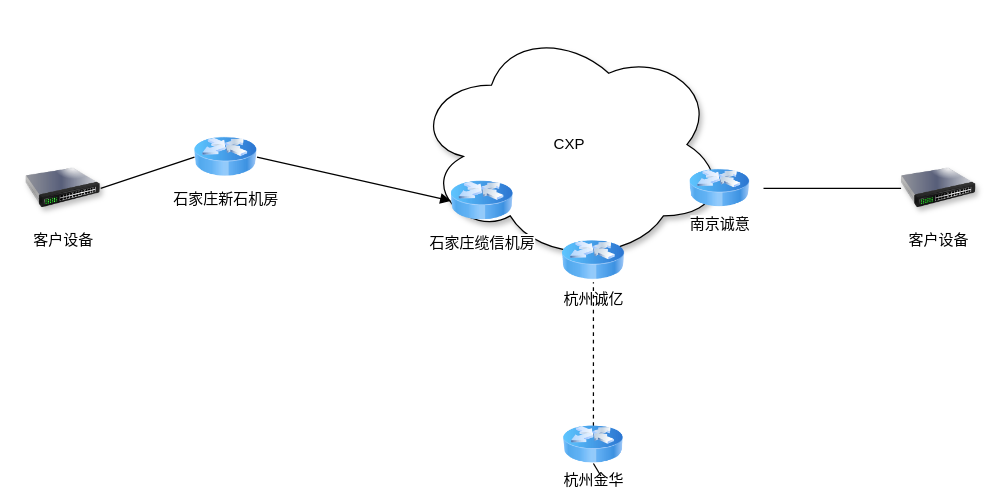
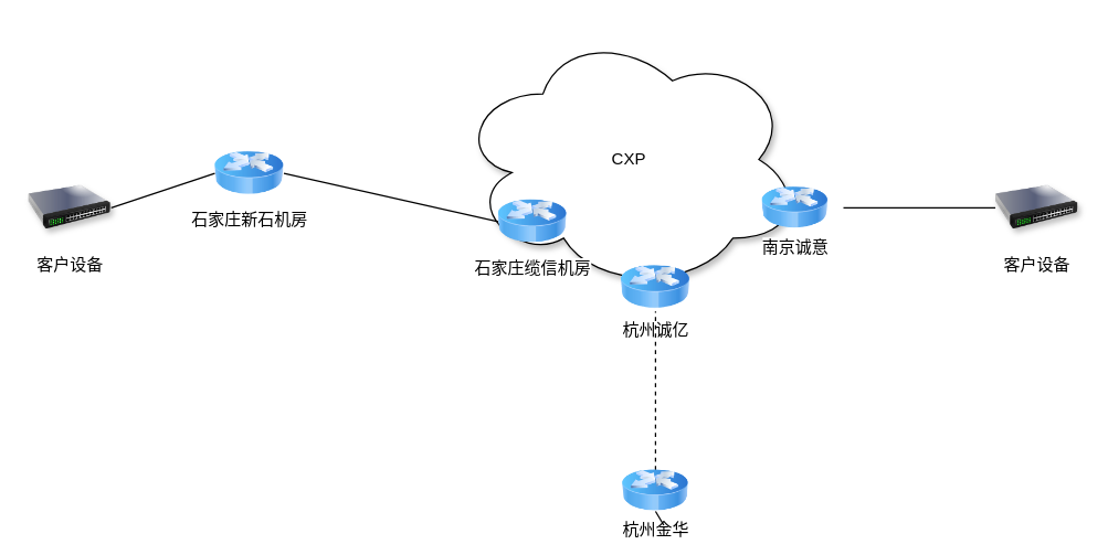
- <mxCell id="8" value="" style="endArrow=block;html=1;exitX=1;exitY=0.5;exitDx=0;exitDy=0;entryX=0;entryY=0.5;entryDx=0;entryDy=0;" edge="1" parent="1" source="3" target="5"><mxGeometry width="50" height="50" relative="1" as="geometry"><mxPoint x="190" y="385" as="sourcePoint" /><mxPoint x="330" y="385" as="targetPoint" /></mxGeometry></mxCell>
+ <mxCell id="8" value="" style="endArrow=none;html=1;exitX=1;exitY=0.5;exitDx=0;exitDy=0;entryX=0;entryY=0.5;entryDx=0;entryDy=0;" edge="1" parent="1" source="3" target="5"><mxGeometry width="50" height="50" relative="1" as="geometry"><mxPoint x="190" y="385" as="sourcePoint" /><mxPoint x="330" y="385" as="targetPoint" /></mxGeometry></mxCell>
